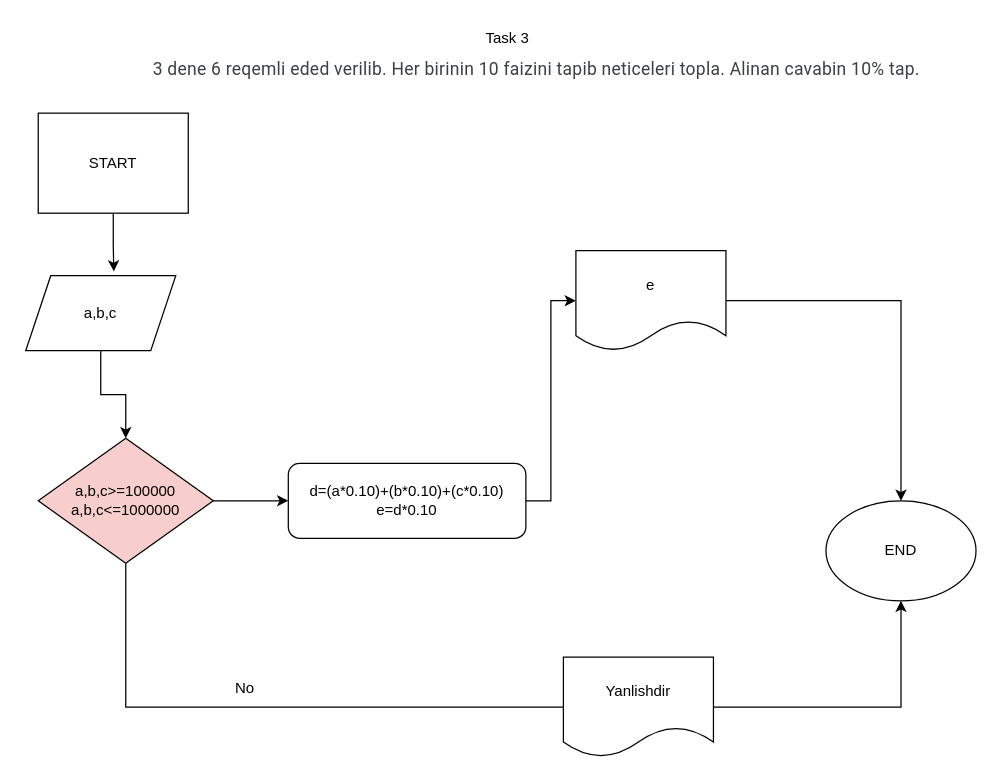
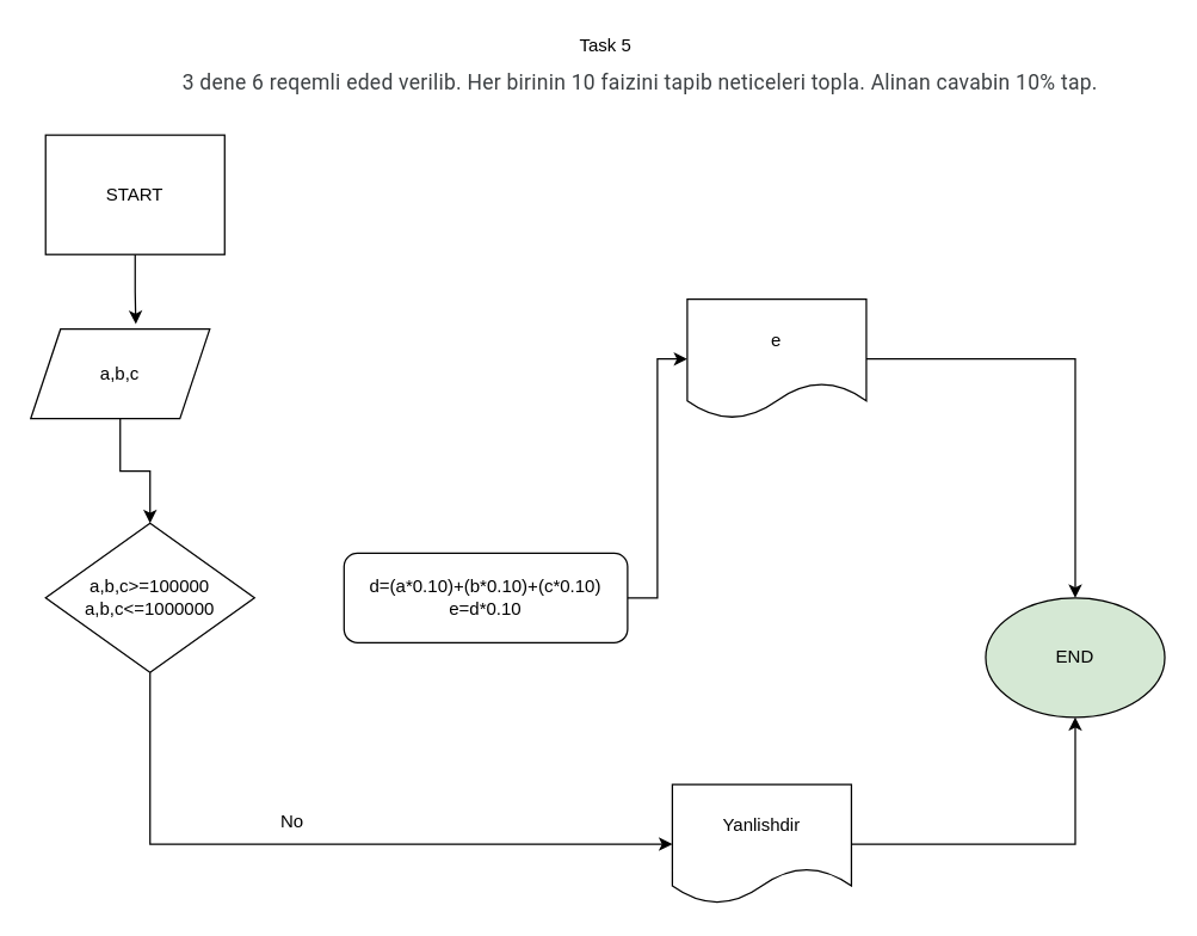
- <mxCell id="2" value="Task 3" style="text;html=1;align=center;verticalAlign=middle;resizable=0;points=[];autosize=1;strokeColor=none;fillColor=none;" parent="1" vertex="1"><mxGeometry x="380" width="50" height="20" as="geometry" y="20" /></mxCell>
+ <mxCell id="2" value="Task 5" style="text;html=1;align=center;verticalAlign=middle;resizable=0;points=[];autosize=1;strokeColor=none;fillColor=none;" parent="1" vertex="1"><mxGeometry x="380" width="50" height="20" as="geometry" y="20" /></mxCell>
- <mxCell id="11" value="a,b,c&amp;gt;=100000&lt;br&gt;a,b,c&amp;lt;=1000000" style="rhombus;whiteSpace=wrap;html=1;fillColor=#f8cecc;" parent="1" vertex="1"><mxGeometry x="30" y="350" width="140" height="100" as="geometry" /></mxCell>
+ <mxCell id="11" value="a,b,c&amp;gt;=100000&lt;br&gt;a,b,c&amp;lt;=1000000" style="rhombus;whiteSpace=wrap;html=1;" parent="1" vertex="1"><mxGeometry x="30" y="350" width="140" height="100" as="geometry" /></mxCell>
- <mxCell id="9" style="edgeStyle=orthogonalEdgeStyle;rounded=0;orthogonalLoop=1;jettySize=auto;html=1;exitX=1;exitY=0.5;exitDx=0;exitDy=0;entryX=0;entryY=0.5;entryDx=0;entryDy=0;" edge="1" parent="1" source="11" target="13"><mxGeometry relative="1" as="geometry" /></mxCell>
- <mxCell id="6" value="END" style="ellipse;whiteSpace=wrap;html=1;" parent="1" vertex="1"><mxGeometry x="660" y="400" width="120" height="80" as="geometry" /></mxCell>
+ <mxCell id="6" value="END" style="ellipse;whiteSpace=wrap;html=1;fillColor=#d5e8d4;" parent="1" vertex="1"><mxGeometry x="660" y="400" width="120" height="80" as="geometry" /></mxCell>
- <mxCell id="10" style="edgeStyle=orthogonalEdgeStyle;rounded=0;orthogonalLoop=1;jettySize=auto;html=1;exitX=0.5;exitY=1;exitDx=0;exitDy=0;entryX=0;entryY=0.5;entryDx=0;entryDy=0;endArrow=none;" edge="1" parent="1" source="11" target="17"><mxGeometry relative="1" as="geometry" /></mxCell>
+ <mxCell id="10" style="edgeStyle=orthogonalEdgeStyle;rounded=0;orthogonalLoop=1;jettySize=auto;html=1;exitX=0.5;exitY=1;exitDx=0;exitDy=0;entryX=0;entryY=0.5;entryDx=0;entryDy=0;" edge="1" parent="1" source="11" target="17"><mxGeometry relative="1" as="geometry" /></mxCell>
